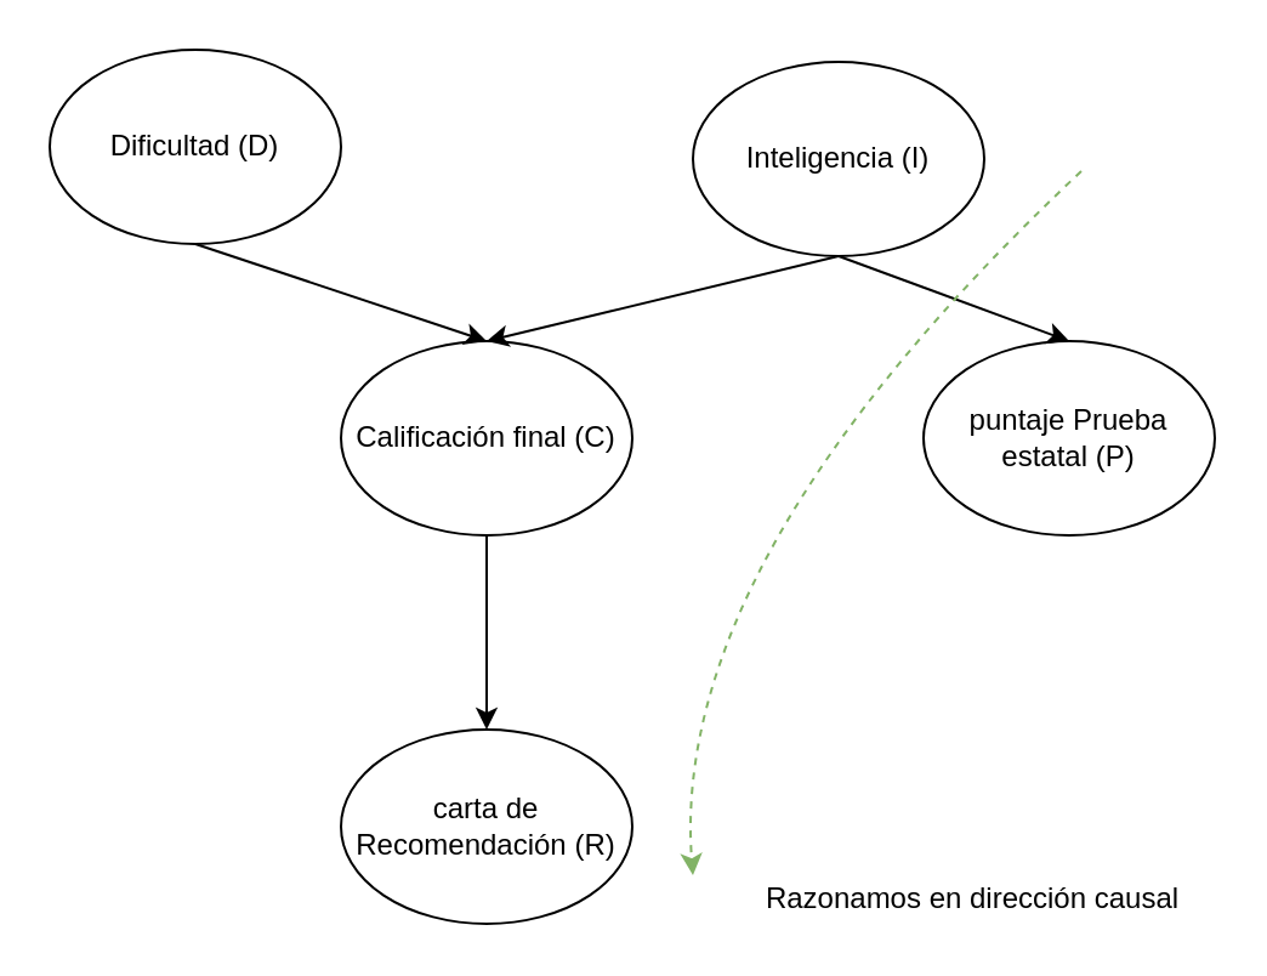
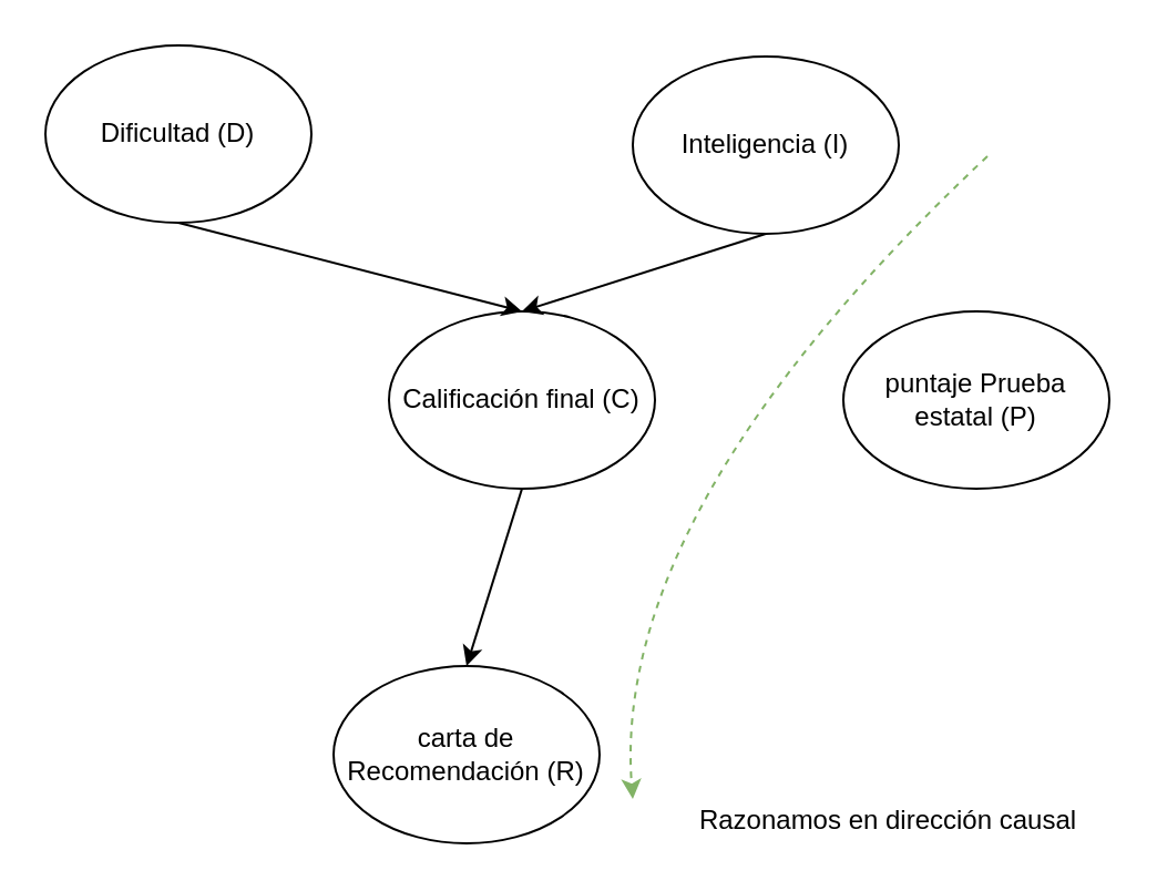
- <mxCell id="10" value="" style="endArrow=classic;html=1;exitX=0.5;exitY=1;exitDx=0;exitDy=0;entryX=0.5;entryY=0;entryDx=0;entryDy=0;" parent="1" source="3" target="6" edge="1"><mxGeometry width="50" height="50" relative="1" as="geometry"><mxPoint x="20" y="450" as="sourcePoint" /><mxPoint x="70" y="400" as="targetPoint" /></mxGeometry></mxCell>
- <mxCell id="4" value="Calificación final (C)" style="ellipse;whiteSpace=wrap;html=1;" parent="1" vertex="1"><mxGeometry x="140" y="140" width="120" height="80" as="geometry" /></mxCell>
+ <mxCell id="4" value="Calificación final (C)" style="ellipse;whiteSpace=wrap;html=1;" parent="1" vertex="1"><mxGeometry x="175" y="140" width="120" height="80" as="geometry" /></mxCell>
- <mxCell id="5" value="carta de Recomendación (R)" style="ellipse;whiteSpace=wrap;html=1;" parent="1" vertex="1"><mxGeometry x="140" y="300" width="120" height="80" as="geometry" /></mxCell>
+ <mxCell id="5" value="carta de Recomendación (R)" style="ellipse;whiteSpace=wrap;html=1;" parent="1" vertex="1"><mxGeometry x="150" y="300" width="120" height="80" as="geometry" /></mxCell>
